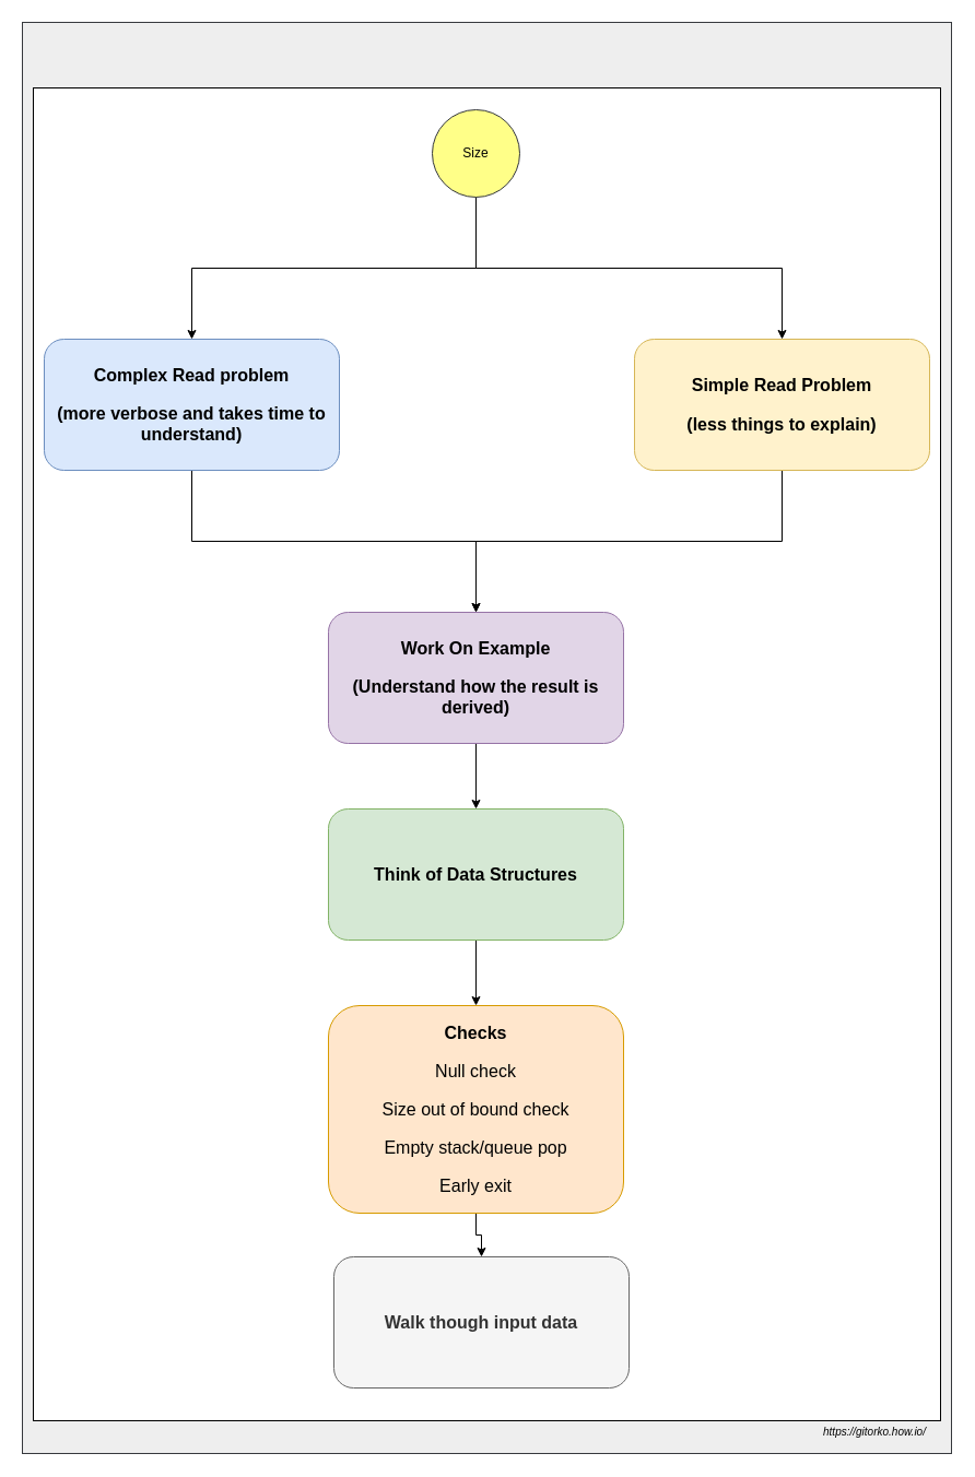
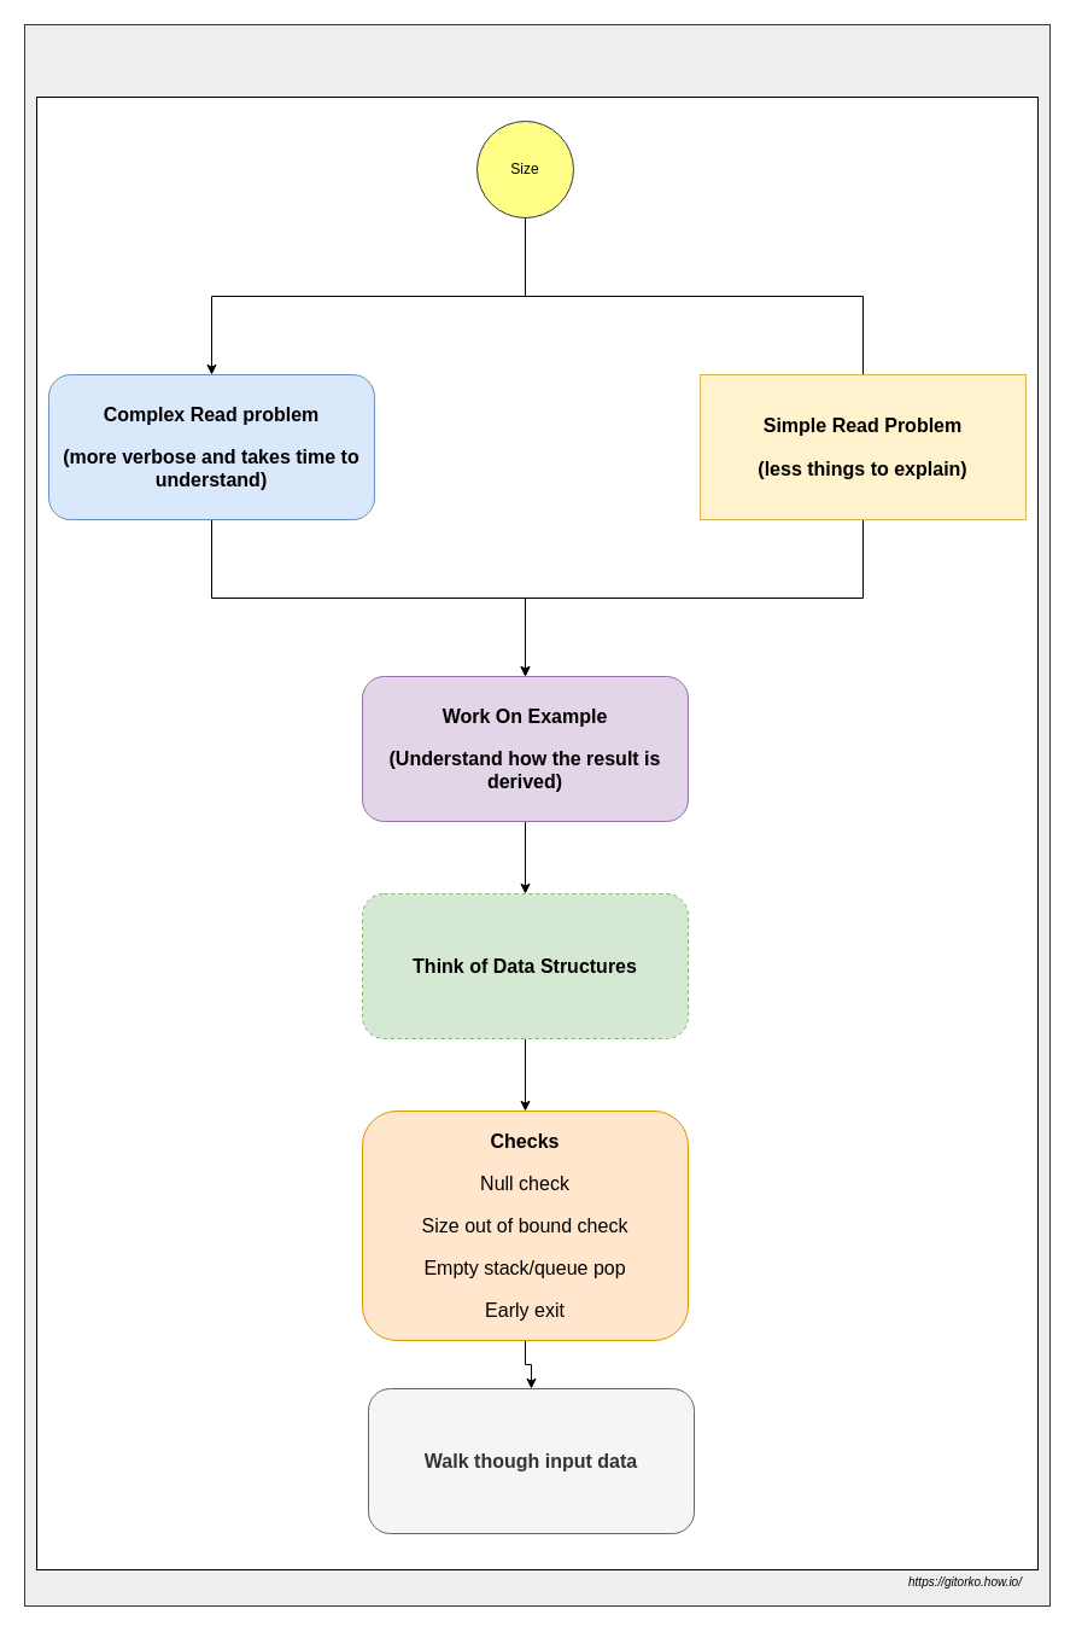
- <mxCell id="4" style="edgeStyle=orthogonalEdgeStyle;rounded=0;orthogonalLoop=1;jettySize=auto;html=1;exitX=0.5;exitY=1;exitDx=0;exitDy=0;" edge="1" parent="1" source="6" target="17"><mxGeometry relative="1" as="geometry" /></mxCell>
+ <mxCell id="4" style="edgeStyle=orthogonalEdgeStyle;rounded=0;orthogonalLoop=1;jettySize=auto;html=1;exitX=0.5;exitY=1;exitDx=0;exitDy=0;endArrow=none;" edge="1" parent="1" source="6" target="17"><mxGeometry relative="1" as="geometry" /></mxCell>
- <mxCell id="17" value="&lt;p style=&quot;font-size: medium&quot;&gt;&lt;strong&gt;Simple Read Problem&lt;/strong&gt;&lt;/p&gt;&lt;p style=&quot;font-size: medium&quot;&gt;&lt;strong&gt;(less things to explain)&lt;/strong&gt;&lt;/p&gt;" style="rounded=1;whiteSpace=wrap;html=1;fillColor=#fff2cc;strokeColor=#d6b656;" vertex="1" parent="1"><mxGeometry x="580" y="310" width="270" height="120" as="geometry" /></mxCell>
+ <mxCell id="17" value="&lt;p style=&quot;font-size: medium&quot;&gt;&lt;strong&gt;Simple Read Problem&lt;/strong&gt;&lt;/p&gt;&lt;p style=&quot;font-size: medium&quot;&gt;&lt;strong&gt;(less things to explain)&lt;/strong&gt;&lt;/p&gt;" style="whiteSpace=wrap;html=1;fillColor=#fff2cc;strokeColor=#d6b656;rounded=0;" vertex="1" parent="1"><mxGeometry x="580" y="310" width="270" height="120" as="geometry" /></mxCell>
- <mxCell id="12" value="&lt;p style=&quot;font-size: medium&quot;&gt;&lt;strong&gt;Think of Data Structures&lt;/strong&gt;&lt;br&gt;&lt;/p&gt;" style="rounded=1;whiteSpace=wrap;html=1;fillColor=#d5e8d4;strokeColor=#82b366;" vertex="1" parent="1"><mxGeometry x="300" y="740" width="270" height="120" as="geometry" /></mxCell>
+ <mxCell id="12" value="&lt;p style=&quot;font-size: medium&quot;&gt;&lt;strong&gt;Think of Data Structures&lt;/strong&gt;&lt;br&gt;&lt;/p&gt;" style="rounded=1;whiteSpace=wrap;html=1;fillColor=#d5e8d4;strokeColor=#82b366;dashed=1;" vertex="1" parent="1"><mxGeometry x="300" y="740" width="270" height="120" as="geometry" /></mxCell>
